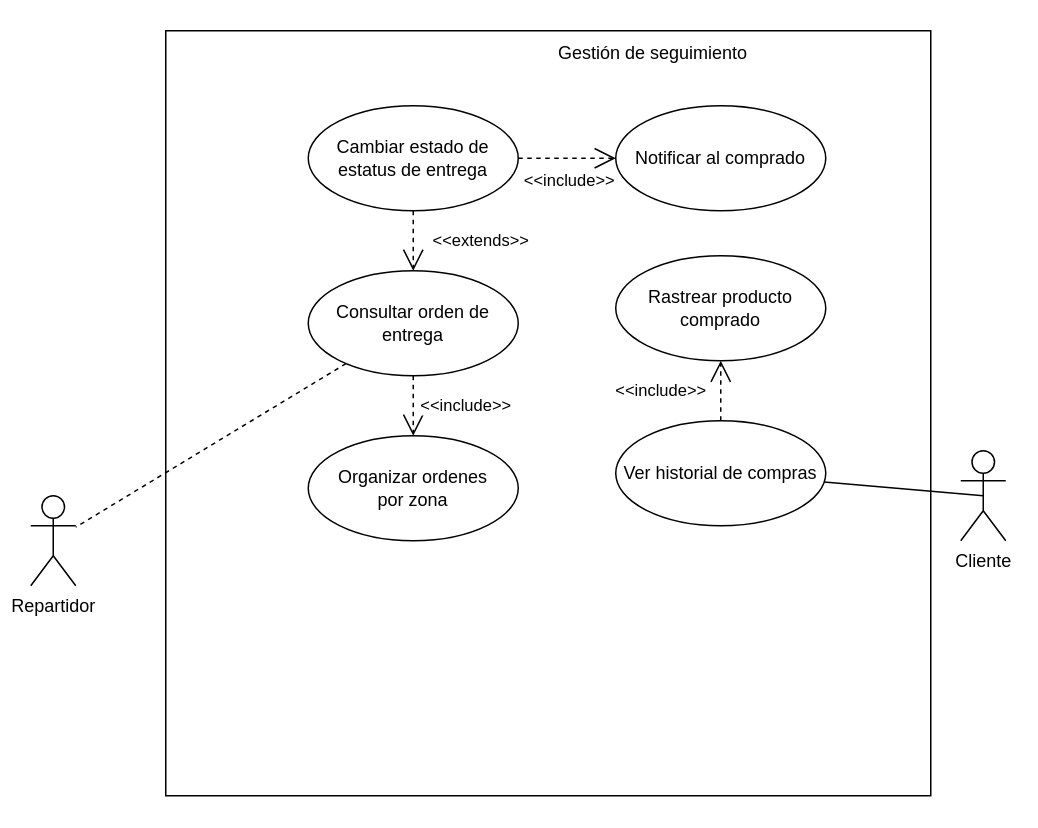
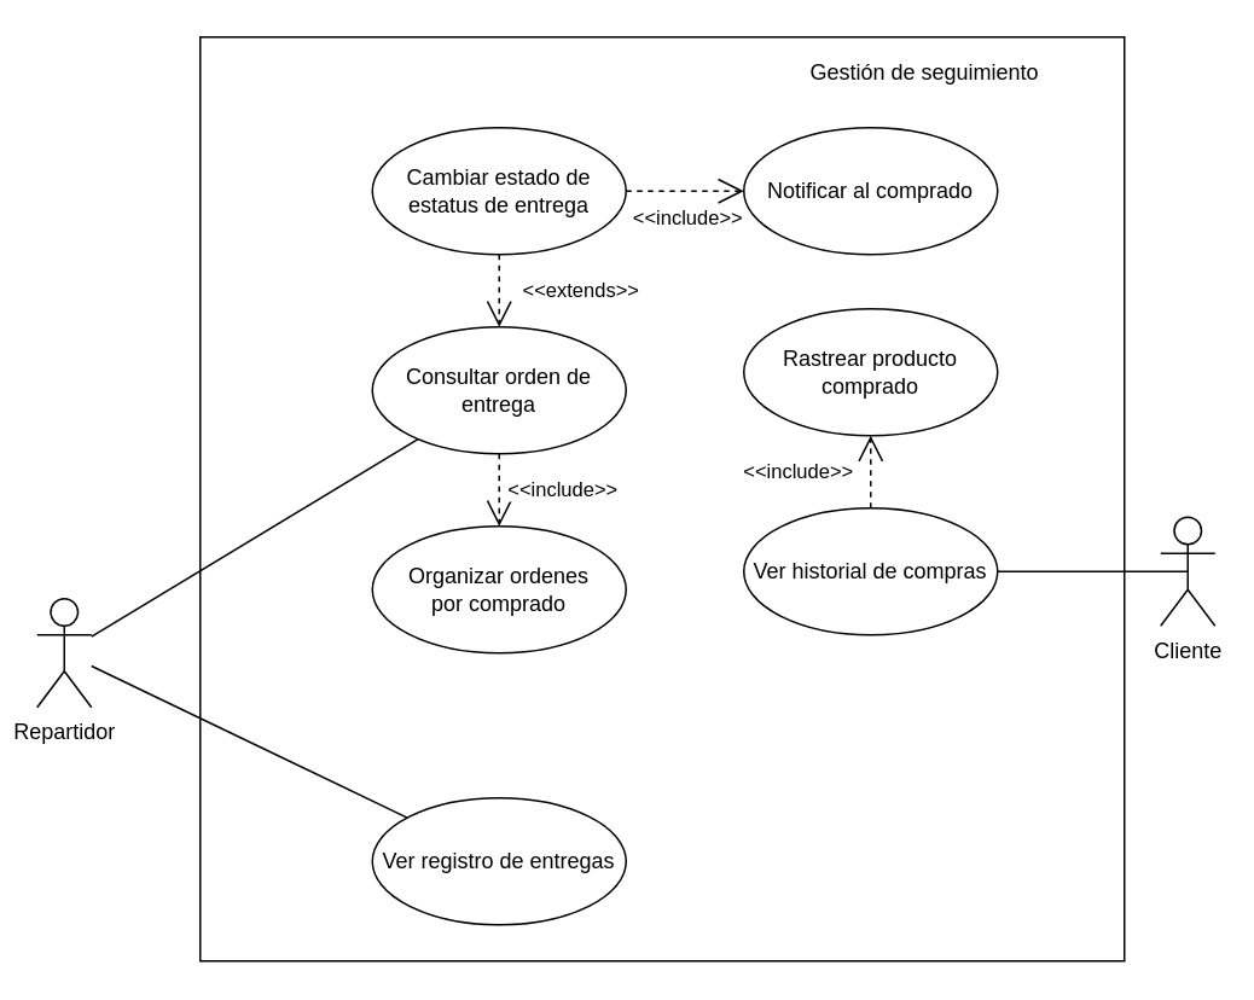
- <mxCell id="5" value="Gestión de seguimiento" style="text;html=1;strokeColor=none;fillColor=none;align=center;verticalAlign=middle;whiteSpace=wrap;rounded=0;" vertex="1" parent="1"><mxGeometry x="360" y="20" width="150" height="30" as="geometry" /></mxCell>
+ <mxCell id="5" value="Gestión de seguimiento" style="text;html=1;strokeColor=none;fillColor=none;align=center;verticalAlign=middle;whiteSpace=wrap;rounded=0;" vertex="1" parent="1"><mxGeometry x="435" y="25" width="150" height="30" as="geometry" /></mxCell>
- <mxCell id="8" value="" style="endArrow=none;html=1;rounded=0;dashed=1;" edge="1" parent="1" source="4" target="3"><mxGeometry width="50" height="50" relative="1" as="geometry"><mxPoint x="-50" y="410" as="sourcePoint" /><mxPoint x="0" y="360" as="targetPoint" /></mxGeometry></mxCell>
+ <mxCell id="8" value="" style="endArrow=none;html=1;rounded=0;" edge="1" parent="1" source="4" target="3"><mxGeometry width="50" height="50" relative="1" as="geometry"><mxPoint x="-50" y="410" as="sourcePoint" /><mxPoint x="0" y="360" as="targetPoint" /></mxGeometry></mxCell>
- <mxCell id="7" value="Organizar ordenes&lt;br&gt;por zona" style="ellipse;whiteSpace=wrap;html=1;" vertex="1" parent="1"><mxGeometry x="205" y="290" width="140" height="70" as="geometry" /></mxCell>
+ <mxCell id="7" value="Organizar ordenes&lt;br&gt;por comprado" style="ellipse;whiteSpace=wrap;html=1;" vertex="1" parent="1"><mxGeometry x="205" y="290" width="140" height="70" as="geometry" /></mxCell>
- <mxCell id="15" value="Cliente" style="shape=umlActor;verticalLabelPosition=bottom;verticalAlign=top;html=1;" vertex="1" parent="1"><mxGeometry x="640" y="300" width="30" height="60" as="geometry" /></mxCell>
+ <mxCell id="15" value="Cliente" style="shape=umlActor;verticalLabelPosition=bottom;verticalAlign=top;html=1;" vertex="1" parent="1"><mxGeometry x="640" y="285" width="30" height="60" as="geometry" /></mxCell>
+ <mxCell id="10" value="" style="endArrow=none;html=1;rounded=0;" edge="1" parent="1" source="9" target="3"><mxGeometry width="50" height="50" relative="1" as="geometry"><mxPoint x="-20" y="480" as="sourcePoint" /><mxPoint x="30" y="430" as="targetPoint" /></mxGeometry></mxCell>
+ <mxCell id="9" value="Ver registro de entregas" style="ellipse;whiteSpace=wrap;html=1;" vertex="1" parent="1"><mxGeometry x="205" y="440" width="140" height="70" as="geometry" /></mxCell>
